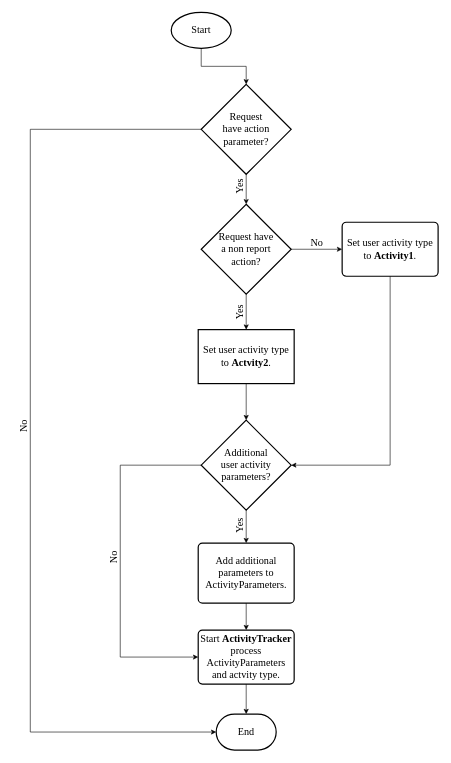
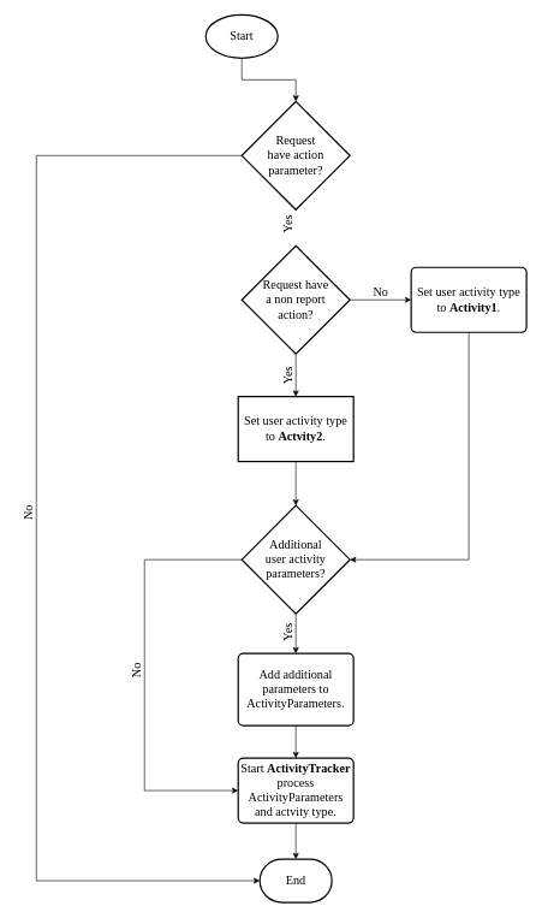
- <mxCell id="9" style="edgeStyle=orthogonalEdgeStyle;rounded=0;orthogonalLoop=1;jettySize=auto;html=1;exitX=0.5;exitY=1;exitDx=0;exitDy=0;exitPerimeter=0;entryX=0.5;entryY=0;entryDx=0;entryDy=0;entryPerimeter=0;fontFamily=Times New Roman;fontSize=17;" parent="1" source="11" target="6" edge="1"><mxGeometry relative="1" as="geometry" /></mxCell>
